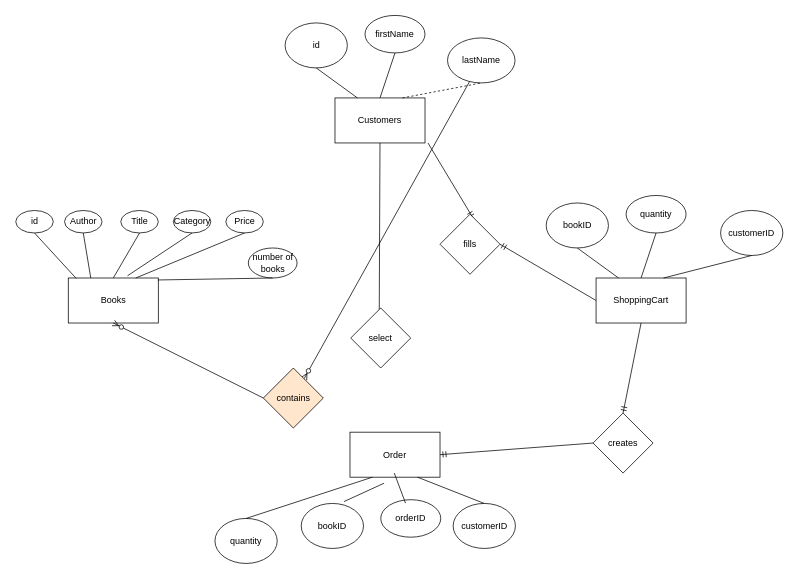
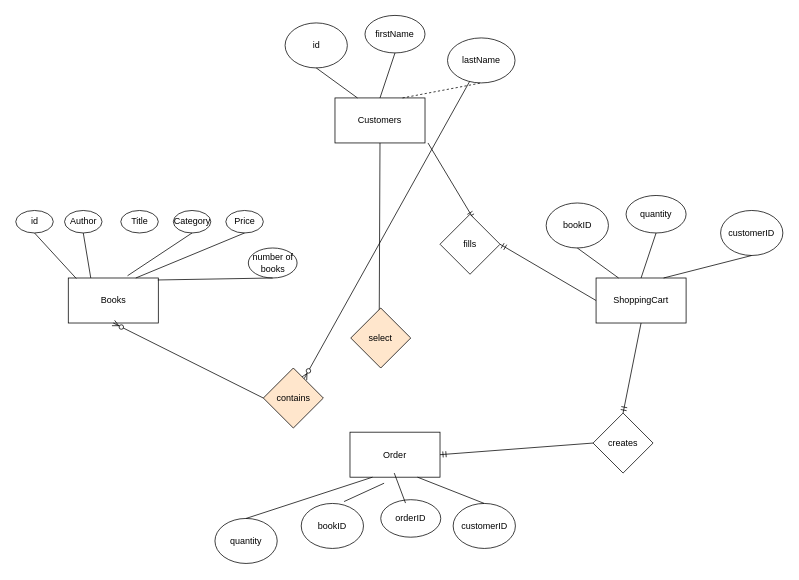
- <mxCell id="11" value="" style="endArrow=none;html=1;entryX=0.5;entryY=1;entryDx=0;entryDy=0;exitX=0.5;exitY=0;exitDx=0;exitDy=0;" edge="1" parent="1" source="2" target="7"><mxGeometry width="50" height="50" relative="1" as="geometry"><mxPoint x="20.5" y="500" as="sourcePoint" /><mxPoint x="70.5" y="450" as="targetPoint" /></mxGeometry></mxCell>
- <mxCell id="37" value="select" style="rhombus;whiteSpace=wrap;html=1;" vertex="1" parent="1"><mxGeometry x="467" y="410" width="80" height="80" as="geometry" /></mxCell>
+ <mxCell id="37" value="select" style="rhombus;whiteSpace=wrap;html=1;fillColor=#ffe6cc;" vertex="1" parent="1"><mxGeometry x="467" y="410" width="80" height="80" as="geometry" /></mxCell>
